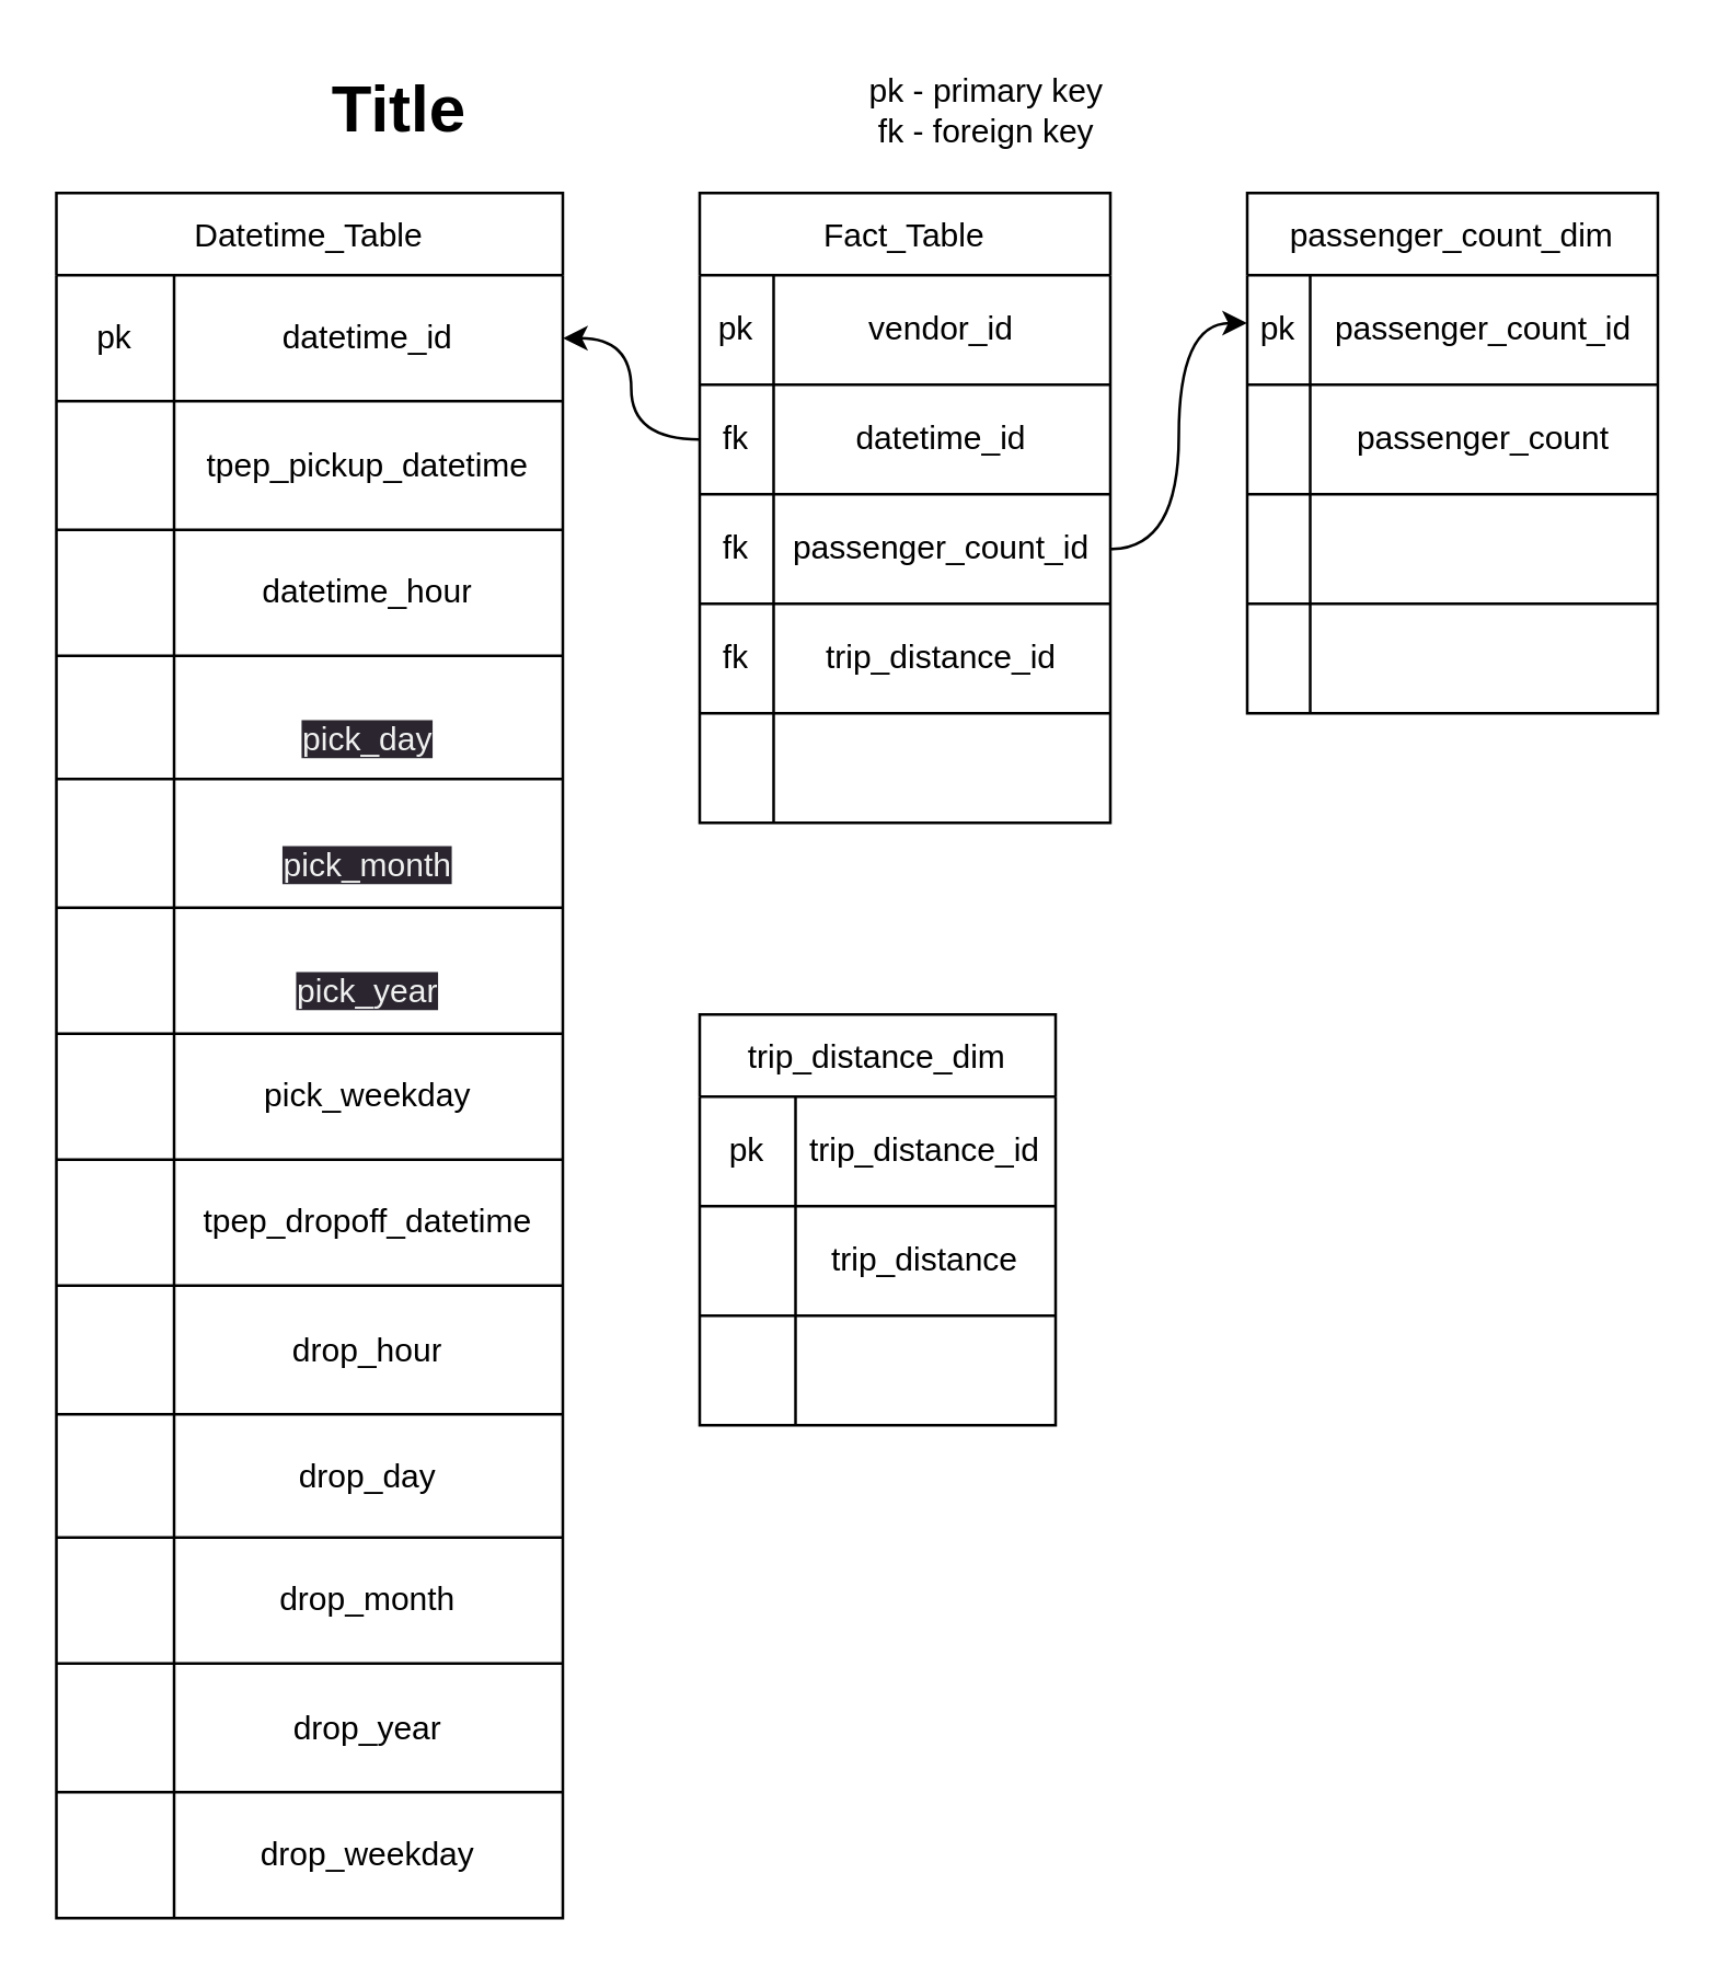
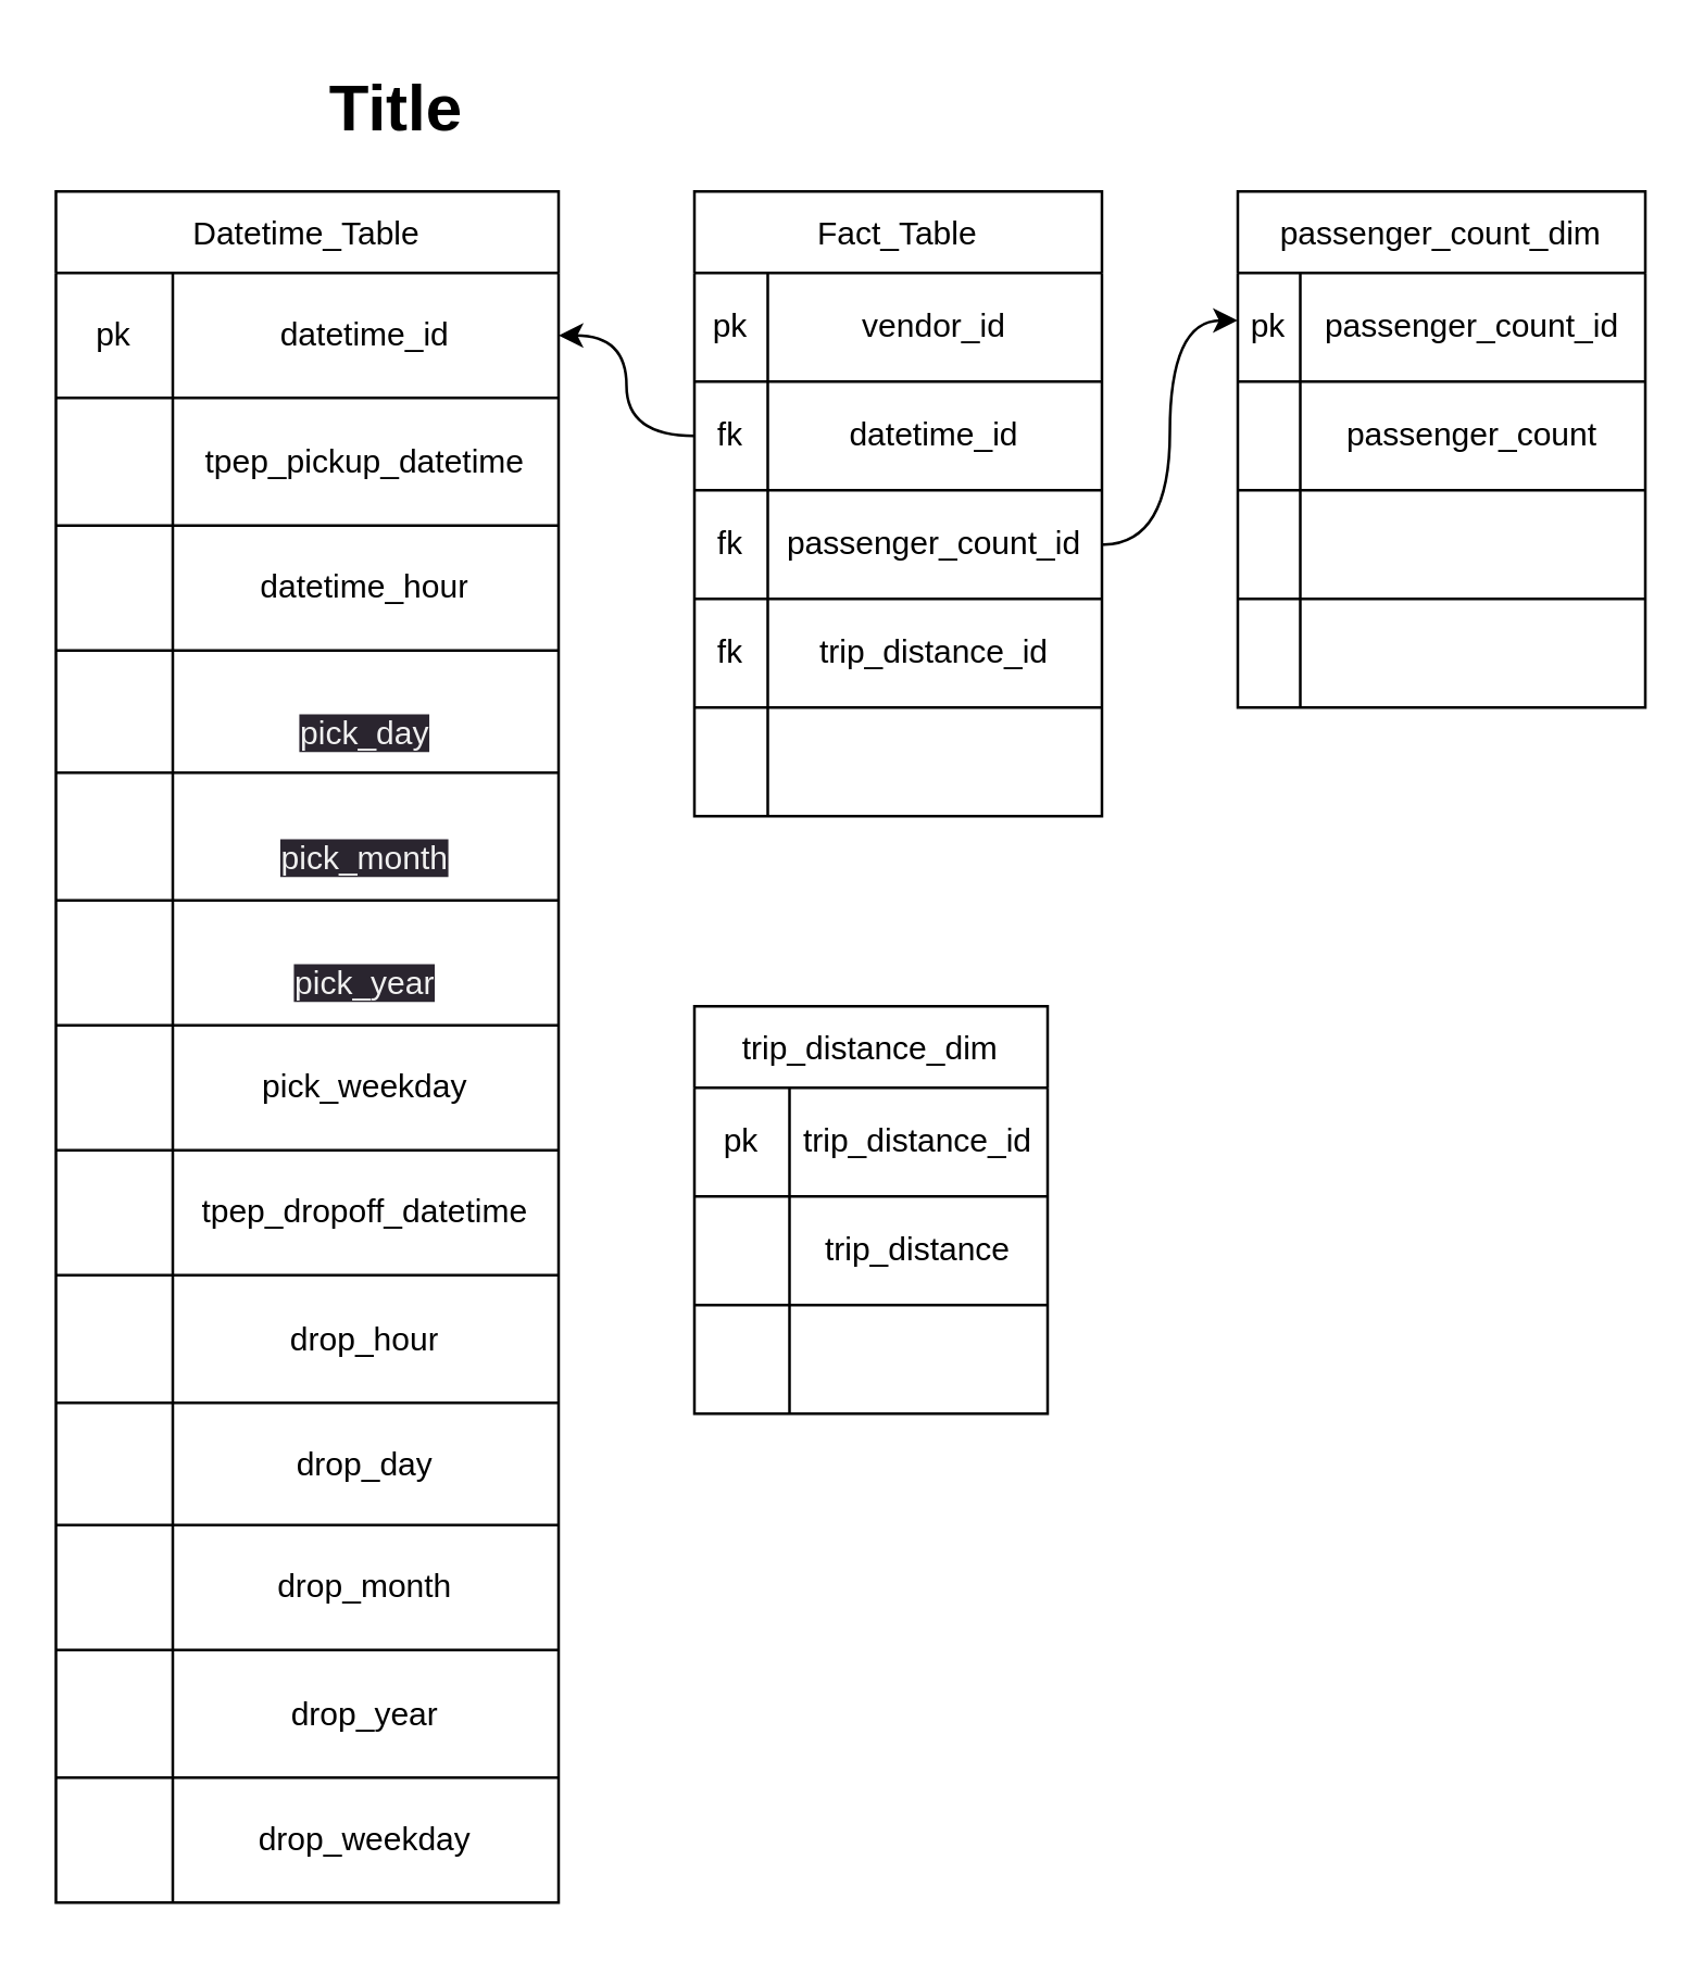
- <mxCell id="3" value="pk - primary key&lt;br&gt;fk - foreign key" style="text;html=1;strokeColor=none;fillColor=none;align=center;verticalAlign=middle;whiteSpace=wrap;rounded=0;" parent="1" vertex="1"><mxGeometry x="285" y="25" width="150" height="30" as="geometry" /></mxCell>
